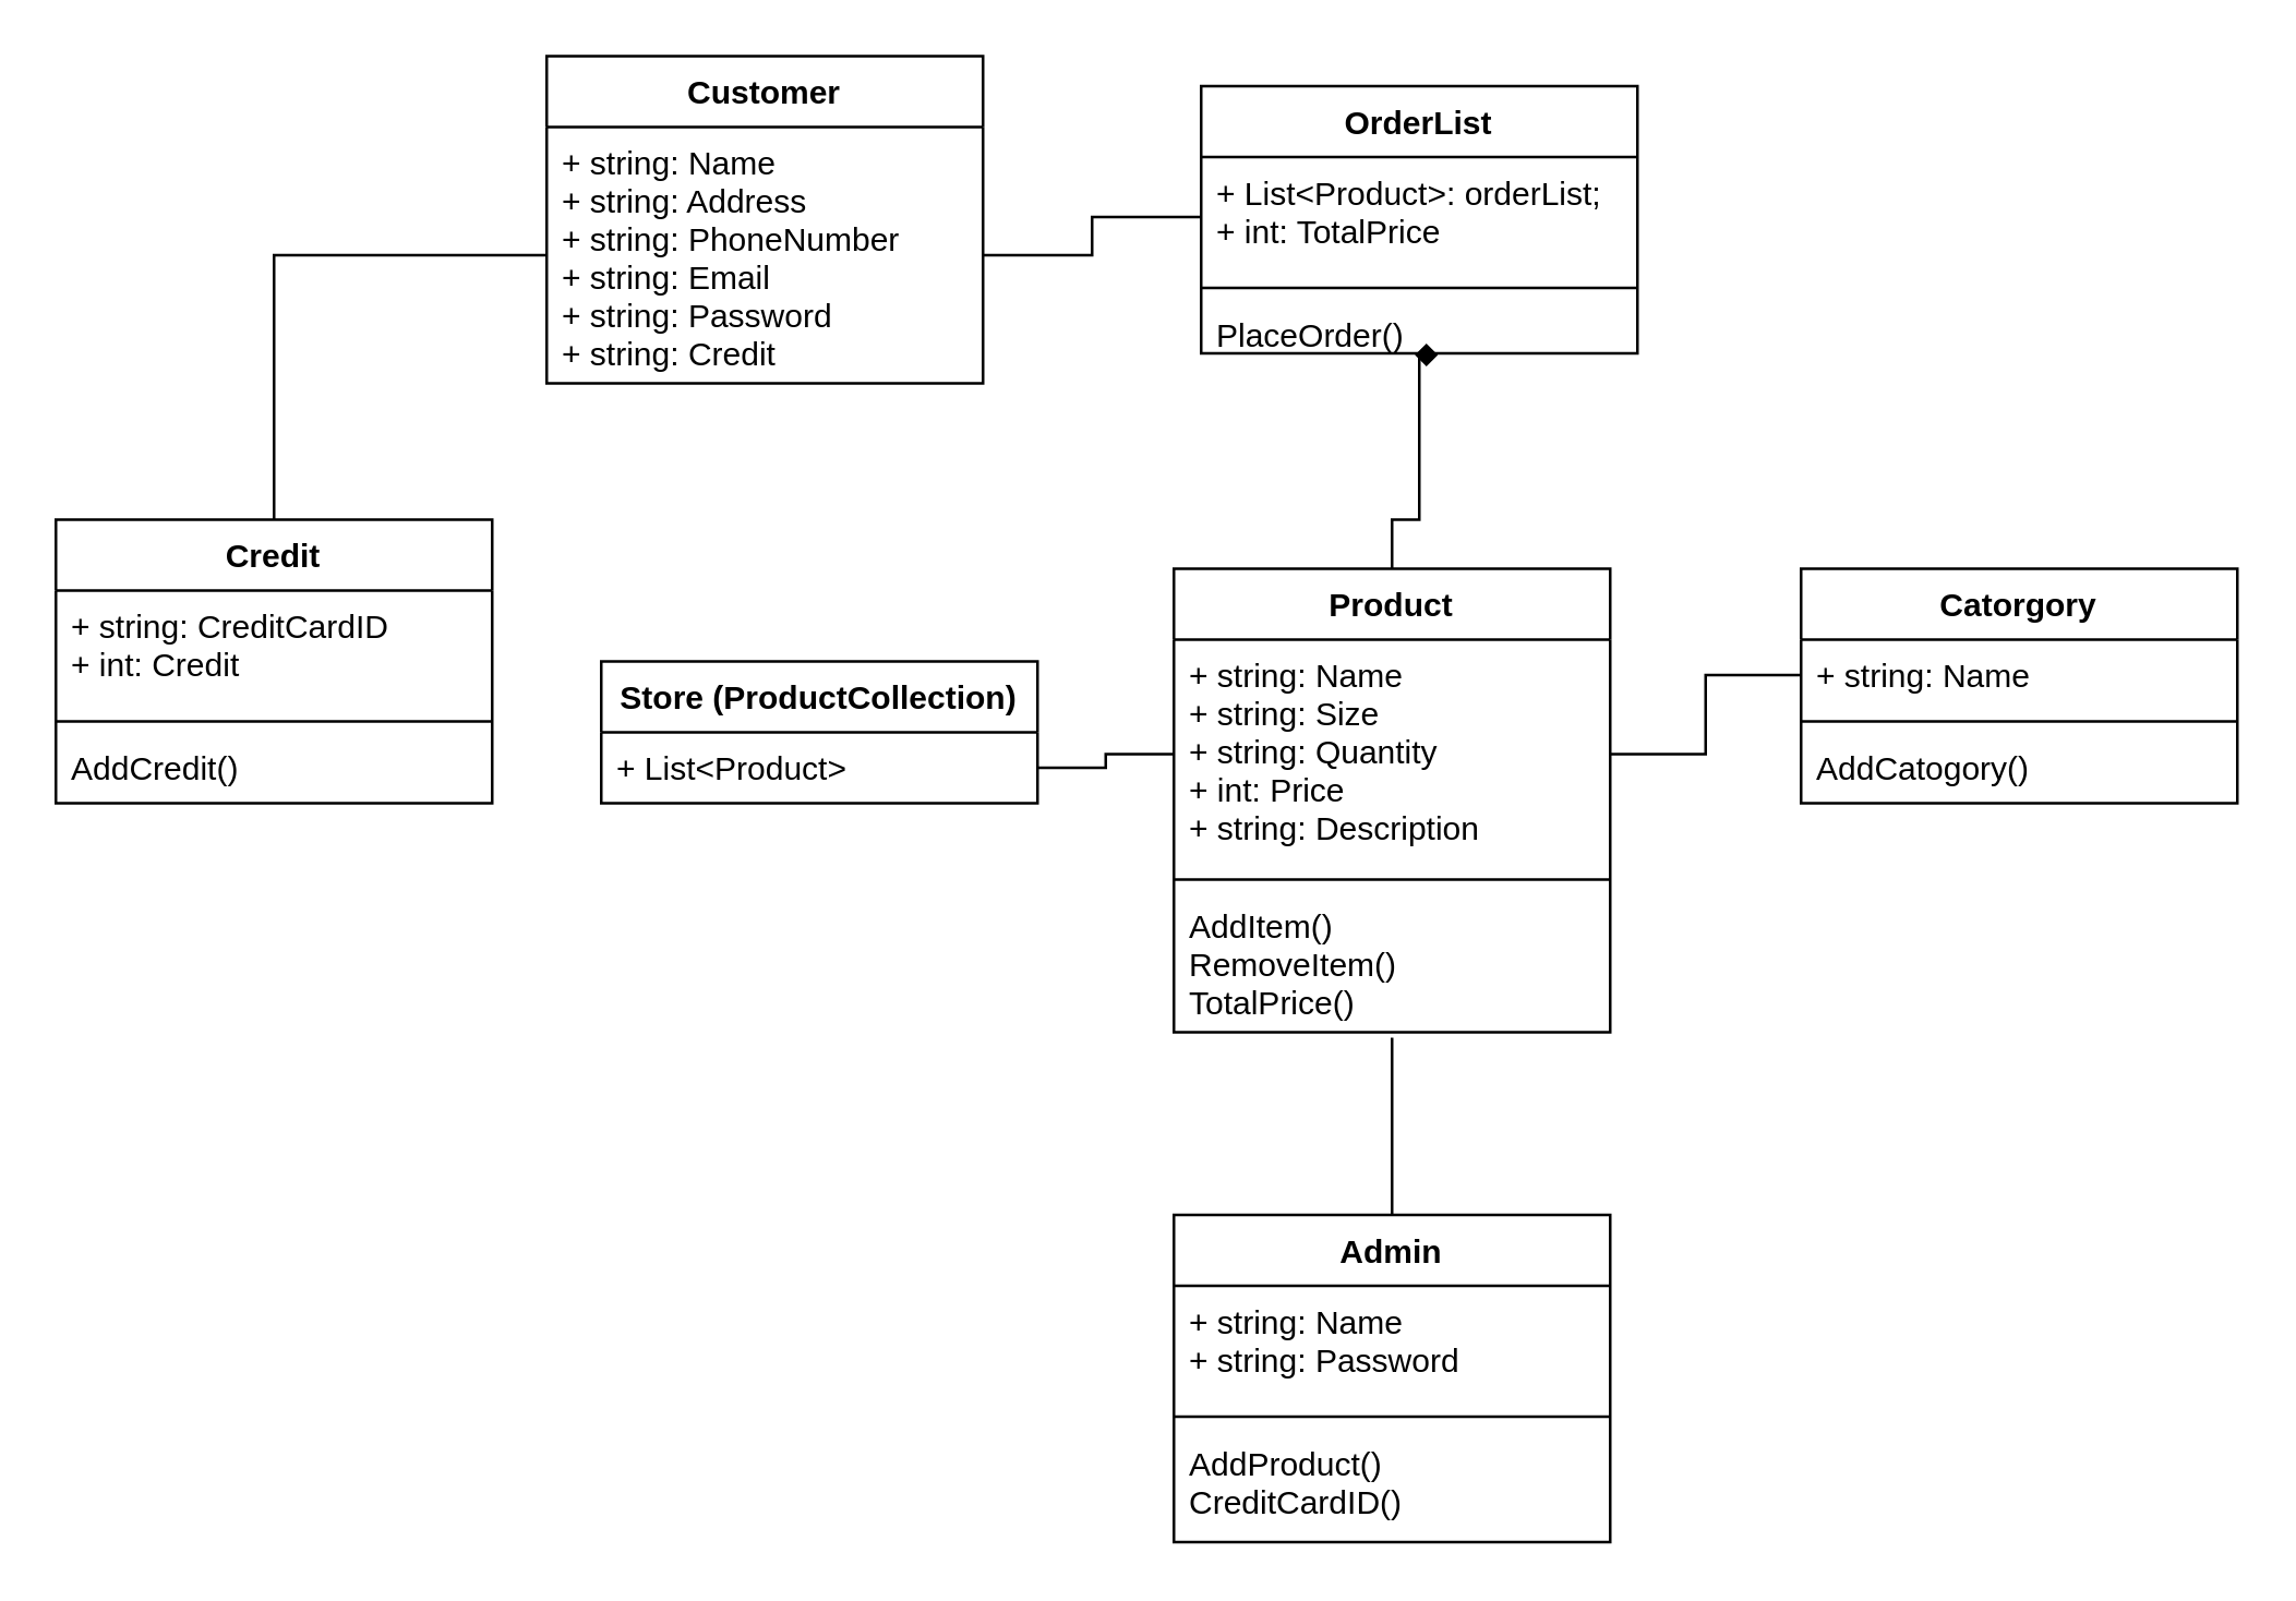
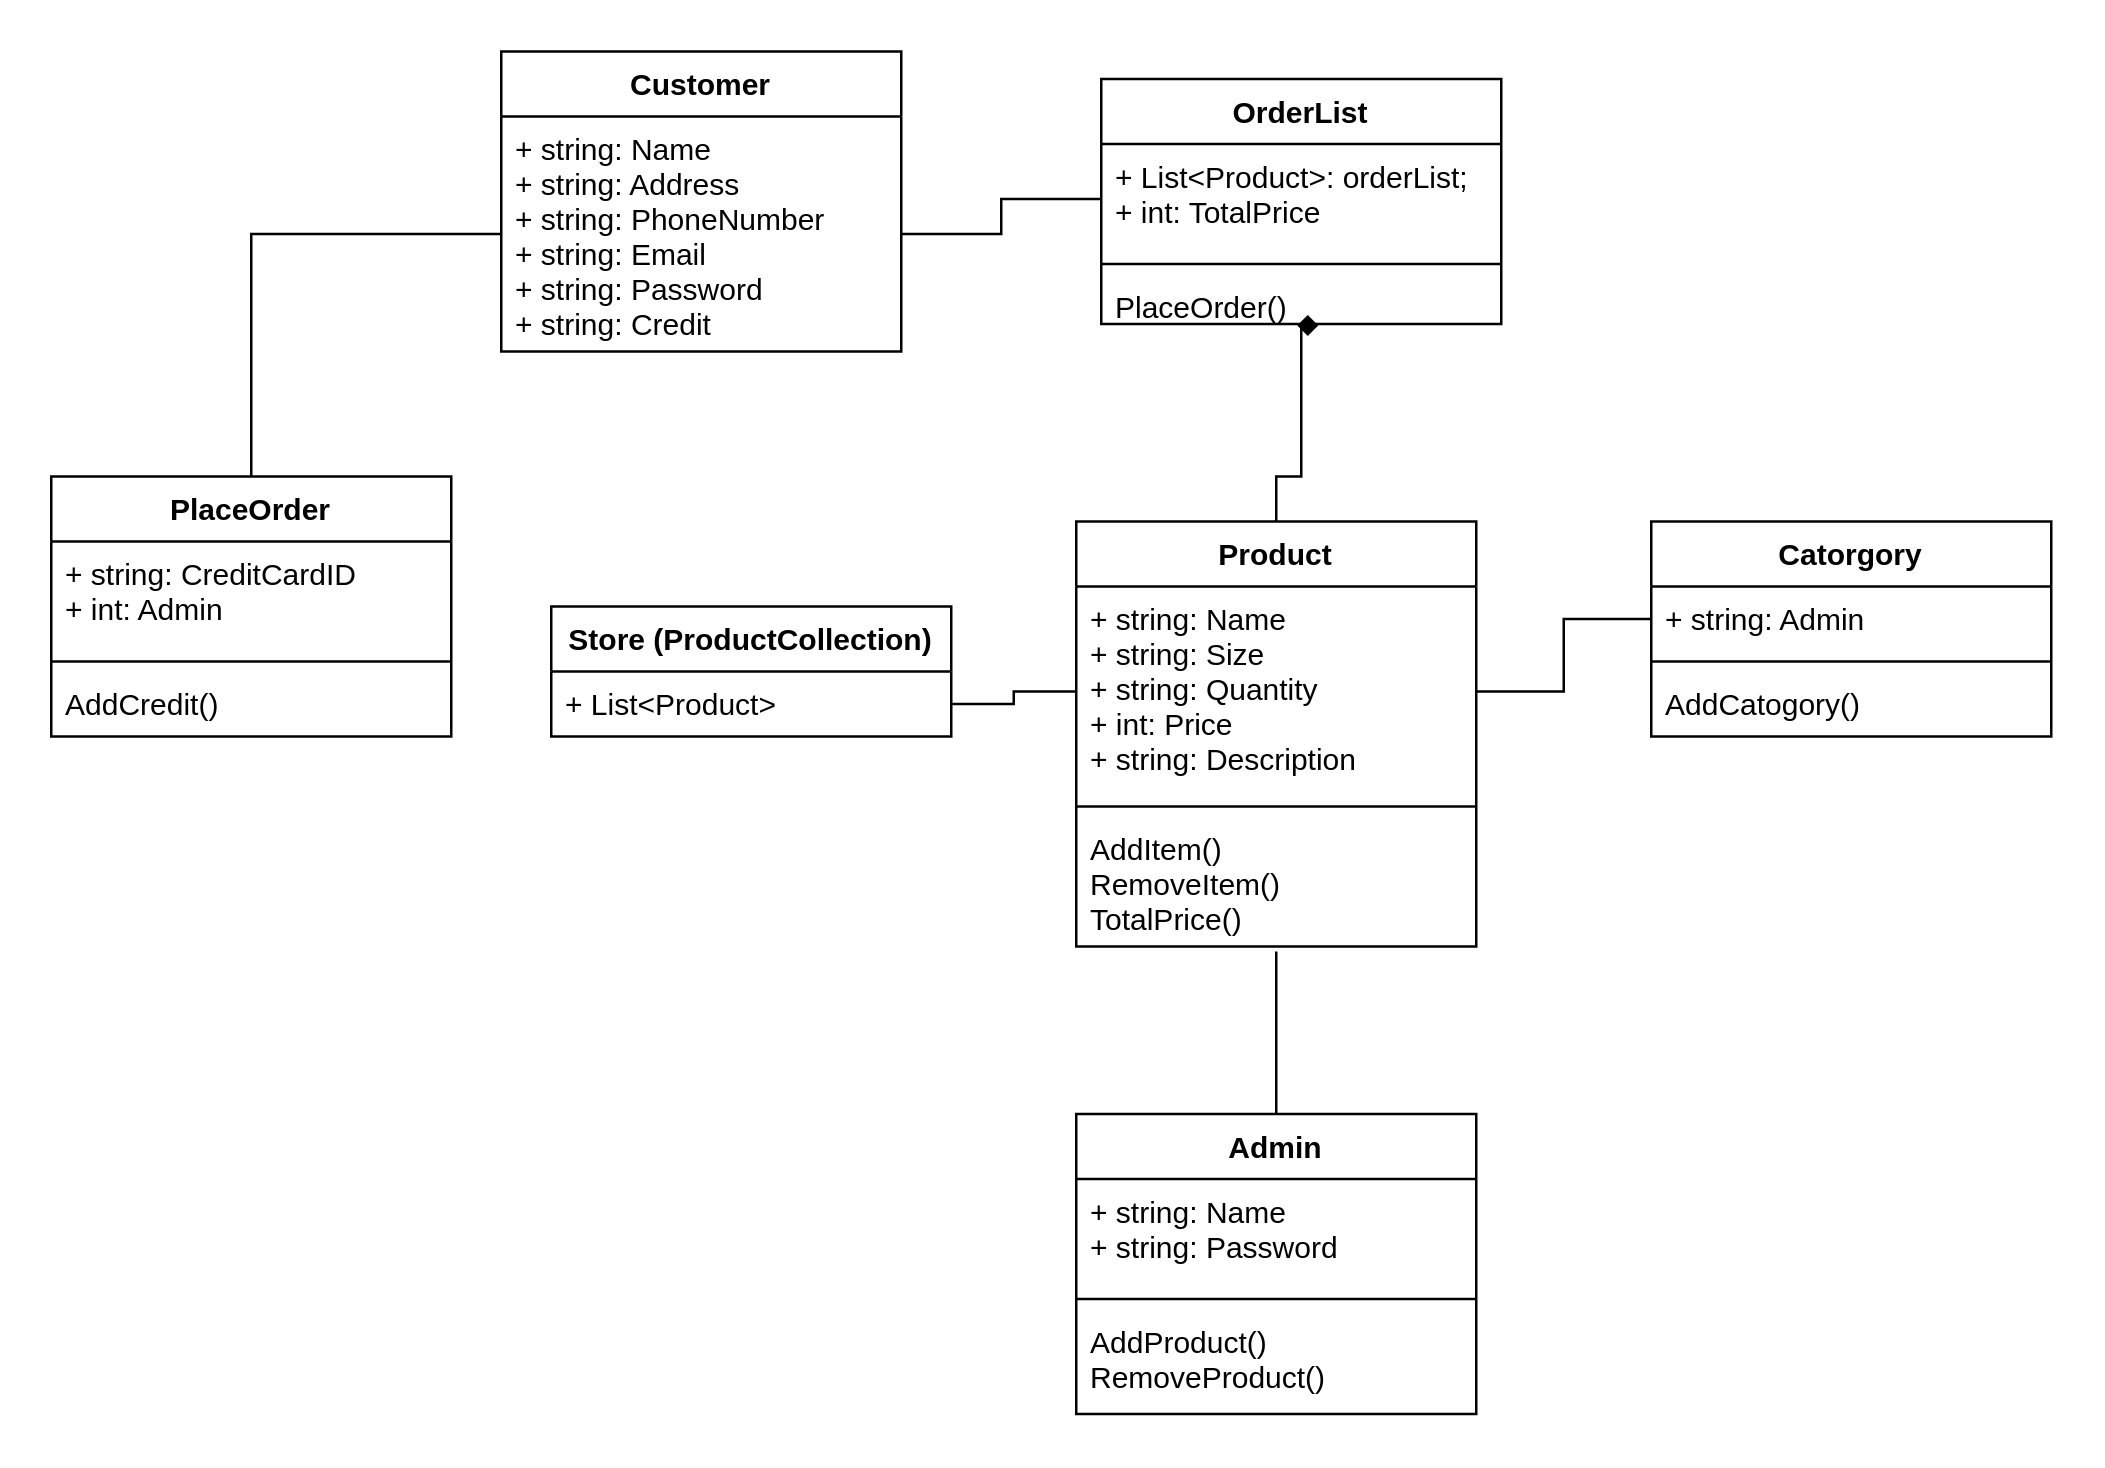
- <mxCell id="12" value="Credit" style="swimlane;fontStyle=1;align=center;verticalAlign=top;childLayout=stackLayout;horizontal=1;startSize=26;horizontalStack=0;resizeParent=1;resizeParentMax=0;resizeLast=0;collapsible=1;marginBottom=0;" vertex="1" parent="1"><mxGeometry x="20" y="190" width="160" height="104" as="geometry" /></mxCell>
+ <mxCell id="12" value="PlaceOrder" style="swimlane;fontStyle=1;align=center;verticalAlign=top;childLayout=stackLayout;horizontal=1;startSize=26;horizontalStack=0;resizeParent=1;resizeParentMax=0;resizeLast=0;collapsible=1;marginBottom=0;" vertex="1" parent="1"><mxGeometry x="20" y="190" width="160" height="104" as="geometry" /></mxCell>
- <mxCell id="13" value="+ string: CreditCardID&#10;+ int: Credit" style="text;strokeColor=none;fillColor=none;align=left;verticalAlign=top;spacingLeft=4;spacingRight=4;overflow=hidden;rotatable=0;points=[[0,0.5],[1,0.5]];portConstraint=eastwest;" vertex="1" parent="12"><mxGeometry y="26" width="160" height="44" as="geometry" /></mxCell>
+ <mxCell id="13" value="+ string: CreditCardID&#10;+ int: Admin" style="text;strokeColor=none;fillColor=none;align=left;verticalAlign=top;spacingLeft=4;spacingRight=4;overflow=hidden;rotatable=0;points=[[0,0.5],[1,0.5]];portConstraint=eastwest;" vertex="1" parent="12"><mxGeometry y="26" width="160" height="44" as="geometry" /></mxCell>
- <mxCell id="23" value="+ string: Name" style="text;strokeColor=none;fillColor=none;align=left;verticalAlign=top;spacingLeft=4;spacingRight=4;overflow=hidden;rotatable=0;points=[[0,0.5],[1,0.5]];portConstraint=eastwest;" vertex="1" parent="22"><mxGeometry y="26" width="160" height="26" as="geometry" /></mxCell>
+ <mxCell id="23" value="+ string: Admin" style="text;strokeColor=none;fillColor=none;align=left;verticalAlign=top;spacingLeft=4;spacingRight=4;overflow=hidden;rotatable=0;points=[[0,0.5],[1,0.5]];portConstraint=eastwest;" vertex="1" parent="22"><mxGeometry y="26" width="160" height="26" as="geometry" /></mxCell>
- <mxCell id="21" value="AddProduct()&#10;CreditCardID()" style="text;strokeColor=none;fillColor=none;align=left;verticalAlign=top;spacingLeft=4;spacingRight=4;overflow=hidden;rotatable=0;points=[[0,0.5],[1,0.5]];portConstraint=eastwest;" vertex="1" parent="18"><mxGeometry y="78" width="160" height="42" as="geometry" /></mxCell>
+ <mxCell id="21" value="AddProduct()&#10;RemoveProduct()" style="text;strokeColor=none;fillColor=none;align=left;verticalAlign=top;spacingLeft=4;spacingRight=4;overflow=hidden;rotatable=0;points=[[0,0.5],[1,0.5]];portConstraint=eastwest;" vertex="1" parent="18"><mxGeometry y="78" width="160" height="42" as="geometry" /></mxCell>
